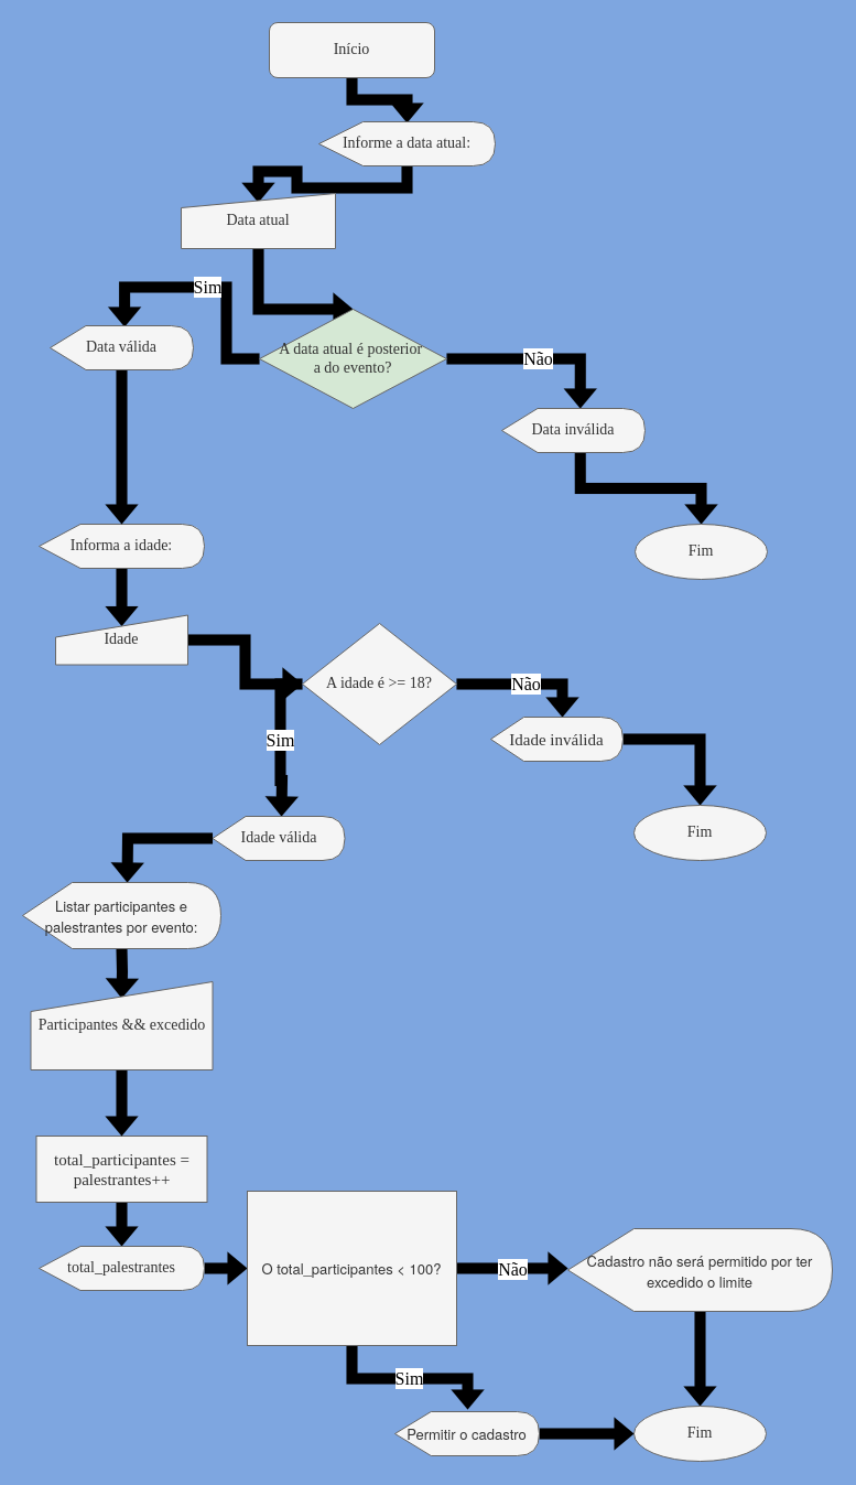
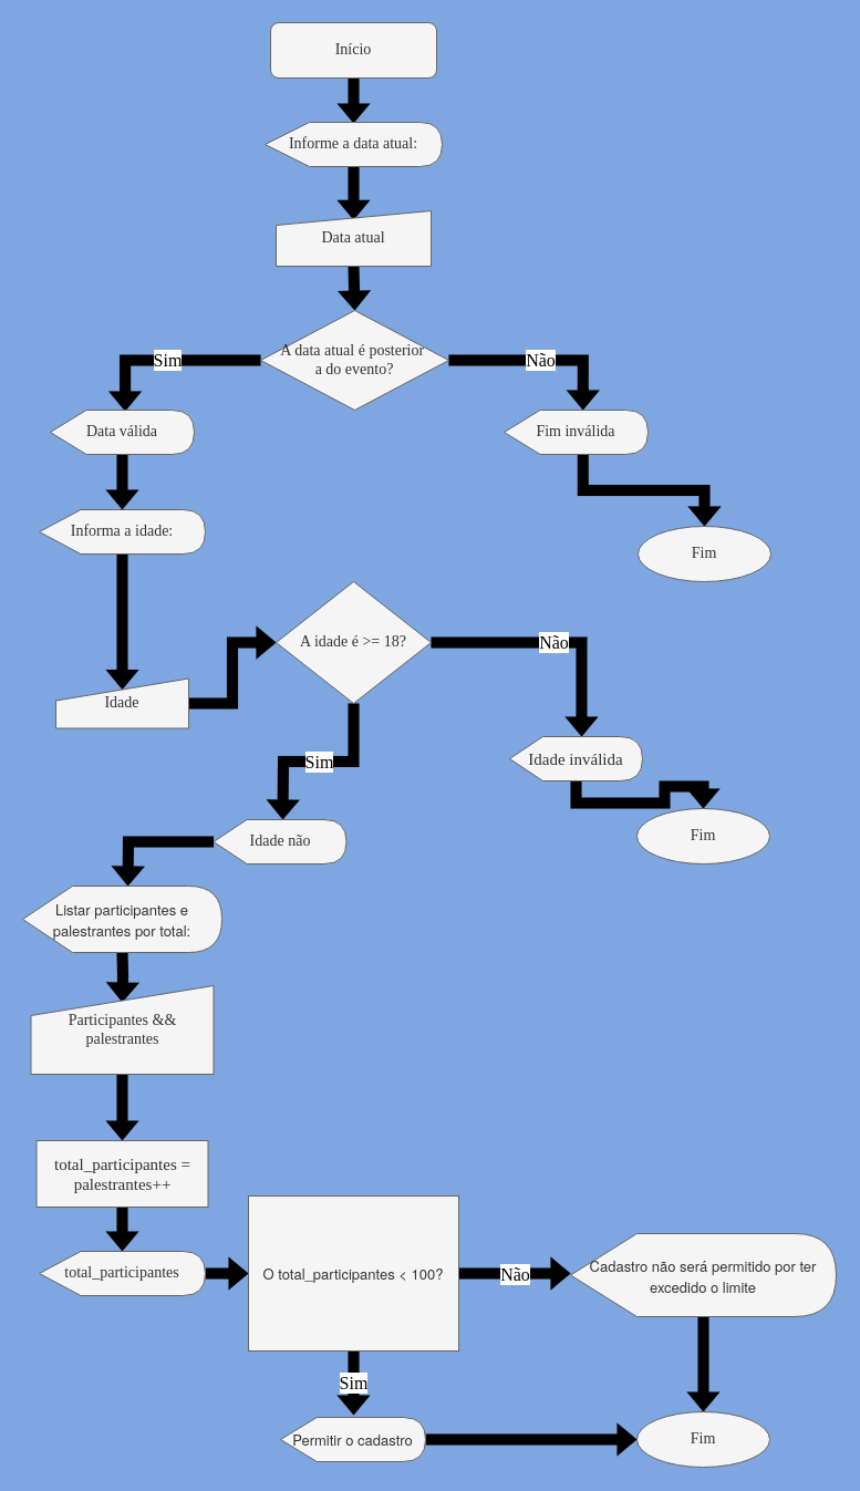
- <mxCell id="5" value="Informe a data atual:" style="shape=display;whiteSpace=wrap;html=1;fontFamily=Times New Roman;fontSize=14;fillColor=#f5f5f5;fontColor=#333333;strokeColor=#666666;" vertex="1" parent="1"><mxGeometry x="289" y="110" width="160" height="40" as="geometry" /></mxCell>
+ <mxCell id="5" value="Informe a data atual:" style="shape=display;whiteSpace=wrap;html=1;fontFamily=Times New Roman;fontSize=14;fillColor=#f5f5f5;fontColor=#333333;strokeColor=#666666;" vertex="1" parent="1"><mxGeometry x="239" y="110" width="160" height="40" as="geometry" /></mxCell>
- <mxCell id="7" value="Data atual" style="shape=manualInput;whiteSpace=wrap;html=1;fontFamily=Times New Roman;fontSize=14;fontColor=#333333;fillColor=#f5f5f5;strokeColor=#666666;size=13;" vertex="1" parent="1"><mxGeometry x="164" y="175" width="140" height="50" as="geometry" /></mxCell>
+ <mxCell id="7" value="Data atual" style="shape=manualInput;whiteSpace=wrap;html=1;fontFamily=Times New Roman;fontSize=14;fontColor=#333333;fillColor=#f5f5f5;strokeColor=#666666;size=13;" vertex="1" parent="1"><mxGeometry x="249" y="190" width="140" height="50" as="geometry" /></mxCell>
- <mxCell id="30" value="Data válida" style="shape=display;whiteSpace=wrap;html=1;fontFamily=Times New Roman;fontSize=14;fontColor=#333333;fillColor=#f5f5f5;strokeColor=#666666;" vertex="1" parent="1"><mxGeometry x="45" y="295" width="130" height="40" as="geometry" /></mxCell>
+ <mxCell id="30" value="Data válida" style="shape=display;whiteSpace=wrap;html=1;fontFamily=Times New Roman;fontSize=14;fontColor=#333333;fillColor=#f5f5f5;strokeColor=#666666;" vertex="1" parent="1"><mxGeometry x="45" y="370" width="130" height="40" as="geometry" /></mxCell>
- <mxCell id="10" value="A data atual é posterior&amp;nbsp;&lt;br&gt;a do evento?" style="rhombus;whiteSpace=wrap;html=1;fontFamily=Times New Roman;fontSize=14;fontColor=#333333;fillColor=#d5e8d4;strokeColor=#666666;perimeterSpacing=0;" vertex="1" parent="1"><mxGeometry x="235" y="280" width="170" height="90" as="geometry" /></mxCell>
+ <mxCell id="10" value="A data atual é posterior&amp;nbsp;&lt;br&gt;a do evento?" style="rhombus;whiteSpace=wrap;html=1;fontFamily=Times New Roman;fontSize=14;fontColor=#333333;fillColor=#f5f5f5;strokeColor=#666666;perimeterSpacing=0;" vertex="1" parent="1"><mxGeometry x="235" y="280" width="170" height="90" as="geometry" /></mxCell>
- <mxCell id="12" value="Data inválida" style="shape=display;whiteSpace=wrap;html=1;fontFamily=Times New Roman;fontSize=14;fontColor=#333333;fillColor=#f5f5f5;strokeColor=#666666;" vertex="1" parent="1"><mxGeometry x="455" y="370" width="130" height="40" as="geometry" /></mxCell>
+ <mxCell id="12" value="Fim inválida" style="shape=display;whiteSpace=wrap;html=1;fontFamily=Times New Roman;fontSize=14;fontColor=#333333;fillColor=#f5f5f5;strokeColor=#666666;" vertex="1" parent="1"><mxGeometry x="455" y="370" width="130" height="40" as="geometry" /></mxCell>
- <mxCell id="15" value="Informa a idade:" style="shape=display;whiteSpace=wrap;html=1;fontFamily=Times New Roman;fontSize=14;fontColor=#333333;fillColor=#f5f5f5;strokeColor=#666666;" vertex="1" parent="1"><mxGeometry x="35" y="475" width="150" height="40" as="geometry" /></mxCell>
+ <mxCell id="15" value="Informa a idade:" style="shape=display;whiteSpace=wrap;html=1;fontFamily=Times New Roman;fontSize=14;fontColor=#333333;fillColor=#f5f5f5;strokeColor=#666666;" vertex="1" parent="1"><mxGeometry x="35" y="460" width="150" height="40" as="geometry" /></mxCell>
- <mxCell id="17" value="Idade" style="shape=manualInput;whiteSpace=wrap;html=1;fontFamily=Times New Roman;fontSize=14;fontColor=#333333;fillColor=#f5f5f5;strokeColor=#666666;size=20;" vertex="1" parent="1"><mxGeometry x="50" y="557.5" width="120" height="45" as="geometry" /></mxCell>
+ <mxCell id="17" value="Idade" style="shape=manualInput;whiteSpace=wrap;html=1;fontFamily=Times New Roman;fontSize=14;fontColor=#333333;fillColor=#f5f5f5;strokeColor=#666666;size=20;" vertex="1" parent="1"><mxGeometry x="50" y="612.5" width="120" height="45" as="geometry" /></mxCell>
- <mxCell id="20" value="A idade é &amp;gt;= 18?" style="rhombus;whiteSpace=wrap;html=1;fontFamily=Times New Roman;fontSize=14;fontColor=#333333;fillColor=#f5f5f5;strokeColor=#666666;" vertex="1" parent="1"><mxGeometry x="274" y="565" width="140" height="110" as="geometry" /></mxCell>
+ <mxCell id="20" value="A idade é &amp;gt;= 18?" style="rhombus;whiteSpace=wrap;html=1;fontFamily=Times New Roman;fontSize=14;fontColor=#333333;fillColor=#f5f5f5;strokeColor=#666666;" vertex="1" parent="1"><mxGeometry x="249" y="525" width="140" height="110" as="geometry" /></mxCell>
- <mxCell id="22" value="Idade inválida" style="shape=display;whiteSpace=wrap;html=1;fontFamily=Times New Roman;fontSize=15;fontColor=#333333;fillColor=#f5f5f5;strokeColor=#666666;" vertex="1" parent="1"><mxGeometry x="445" y="650" width="120" height="40" as="geometry" /></mxCell>
+ <mxCell id="22" value="Idade inválida" style="shape=display;whiteSpace=wrap;html=1;fontFamily=Times New Roman;fontSize=15;fontColor=#333333;fillColor=#f5f5f5;strokeColor=#666666;" vertex="1" parent="1"><mxGeometry x="460" y="665" width="120" height="40" as="geometry" /></mxCell>
- <mxCell id="32" value="Idade válida" style="shape=display;whiteSpace=wrap;html=1;fontFamily=Times New Roman;fontSize=14;fontColor=#333333;fillColor=#f5f5f5;strokeColor=#666666;" vertex="1" parent="1"><mxGeometry x="192.5" y="740" width="120" height="40" as="geometry" /></mxCell>
+ <mxCell id="32" value="Idade não" style="shape=display;whiteSpace=wrap;html=1;fontFamily=Times New Roman;fontSize=14;fontColor=#333333;fillColor=#f5f5f5;strokeColor=#666666;" vertex="1" parent="1"><mxGeometry x="192.5" y="740" width="120" height="40" as="geometry" /></mxCell>
- <mxCell id="38" value="&lt;p style=&quot;margin: 0.0px 0.0px 0.0px 0.0px; font: 13.0px 'Helvetica Neue'&quot;&gt;Listar participantes e palestrantes por evento:&lt;/p&gt;" style="shape=display;whiteSpace=wrap;html=1;fontFamily=Times New Roman;fontSize=14;fontColor=#333333;fillColor=#f5f5f5;strokeColor=#666666;" vertex="1" parent="1"><mxGeometry x="20" y="800" width="180" height="60" as="geometry" /></mxCell>
+ <mxCell id="38" value="&lt;p style=&quot;margin: 0.0px 0.0px 0.0px 0.0px; font: 13.0px 'Helvetica Neue'&quot;&gt;Listar participantes e palestrantes por total:&lt;/p&gt;" style="shape=display;whiteSpace=wrap;html=1;fontFamily=Times New Roman;fontSize=14;fontColor=#333333;fillColor=#f5f5f5;strokeColor=#666666;" vertex="1" parent="1"><mxGeometry x="20" y="800" width="180" height="60" as="geometry" /></mxCell>
- <mxCell id="28" value="Participantes &amp;amp;&amp;amp; excedido" style="shape=manualInput;whiteSpace=wrap;html=1;fontFamily=Times New Roman;fontSize=14;fontColor=#333333;size=27;fillColor=#f5f5f5;strokeColor=#666666;" vertex="1" parent="1"><mxGeometry x="27.5" y="890" width="165" height="80" as="geometry" /></mxCell>
+ <mxCell id="28" value="Participantes &amp;amp;&amp;amp; palestrantes" style="shape=manualInput;whiteSpace=wrap;html=1;fontFamily=Times New Roman;fontSize=14;fontColor=#333333;size=27;fillColor=#f5f5f5;strokeColor=#666666;" vertex="1" parent="1"><mxGeometry x="27.5" y="890" width="165" height="80" as="geometry" /></mxCell>
- <mxCell id="34" value="total_palestrantes" style="shape=display;whiteSpace=wrap;html=1;fontFamily=Times New Roman;fontSize=14;fontColor=#333333;fillColor=#f5f5f5;strokeColor=#666666;" vertex="1" parent="1"><mxGeometry x="35" y="1130" width="150" height="40" as="geometry" /></mxCell>
+ <mxCell id="34" value="total_participantes" style="shape=display;whiteSpace=wrap;html=1;fontFamily=Times New Roman;fontSize=14;fontColor=#333333;fillColor=#f5f5f5;strokeColor=#666666;" vertex="1" parent="1"><mxGeometry x="35" y="1130" width="150" height="40" as="geometry" /></mxCell>
- <mxCell id="43" value="&lt;p style=&quot;margin: 0.0px 0.0px 0.0px 0.0px; font: 13.0px 'Helvetica Neue'&quot;&gt;Permitir o cadastro&lt;/p&gt;" style="shape=display;whiteSpace=wrap;html=1;fontFamily=Times New Roman;fontSize=14;fontColor=#333333;fillColor=#f5f5f5;strokeColor=#666666;" vertex="1" parent="1"><mxGeometry x="358" y="1280" width="131" height="40" as="geometry" /></mxCell>
+ <mxCell id="43" value="&lt;p style=&quot;margin: 0.0px 0.0px 0.0px 0.0px; font: 13.0px 'Helvetica Neue'&quot;&gt;Permitir o cadastro&lt;/p&gt;" style="shape=display;whiteSpace=wrap;html=1;fontFamily=Times New Roman;fontSize=14;fontColor=#333333;fillColor=#f5f5f5;strokeColor=#666666;" vertex="1" parent="1"><mxGeometry x="253" y="1280" width="131" height="40" as="geometry" /></mxCell>
